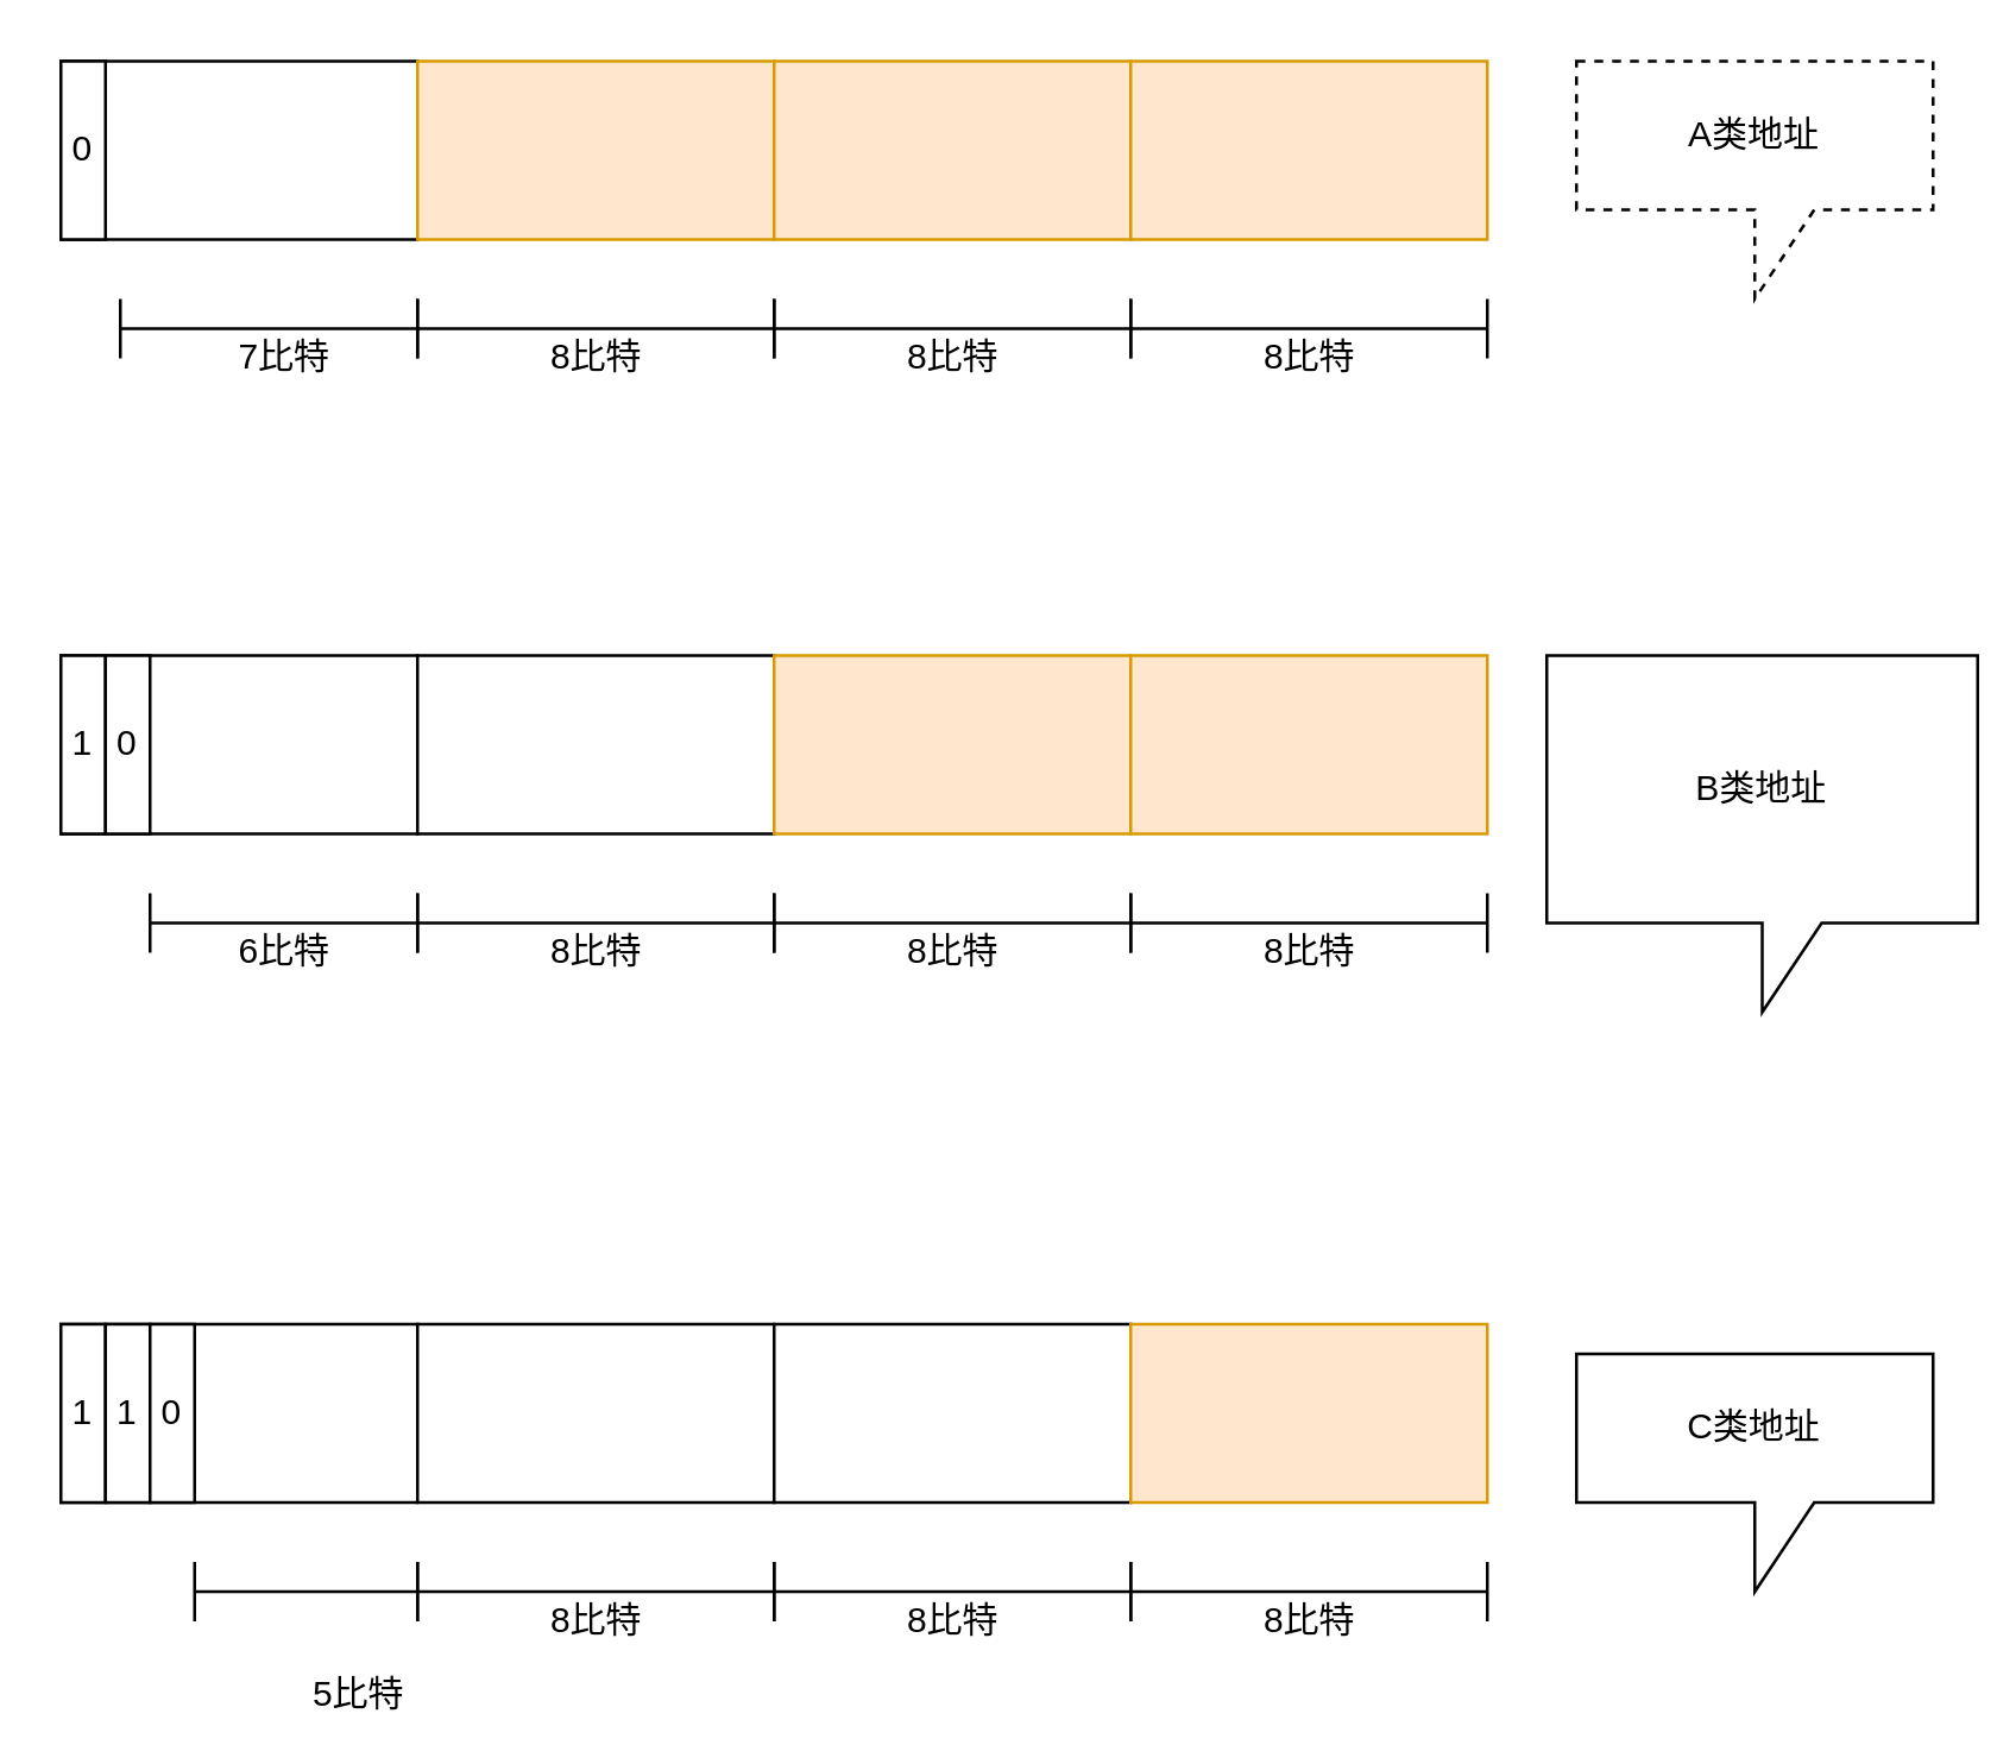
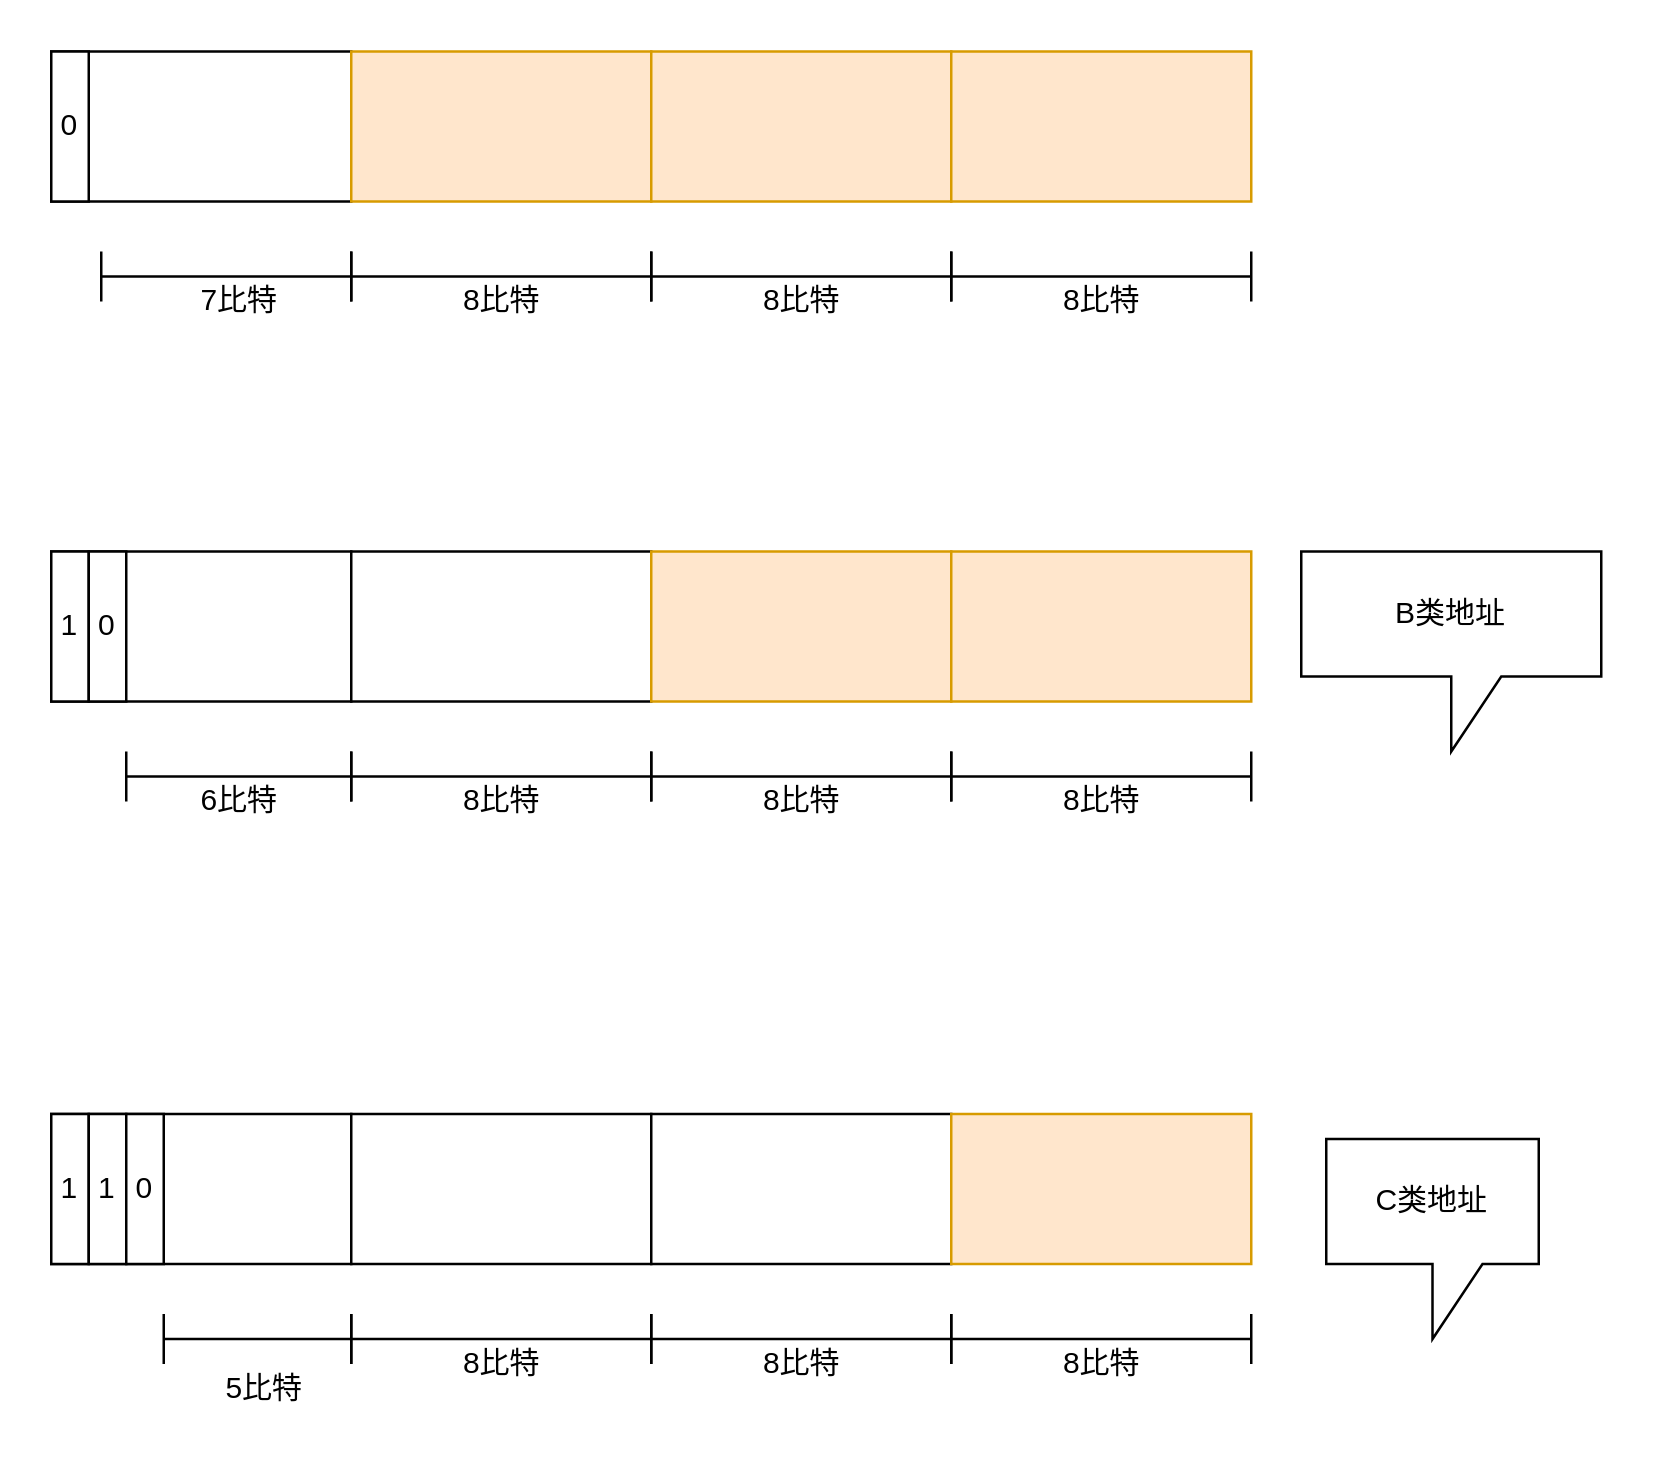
- <mxCell id="6" value="A类地址" style="shape=callout;whiteSpace=wrap;html=1;perimeter=calloutPerimeter;dashed=1;" vertex="1" parent="1"><mxGeometry x="530" y="20" width="120" height="80" as="geometry" /></mxCell>
- <mxCell id="30" value="B类地址" style="shape=callout;whiteSpace=wrap;html=1;perimeter=calloutPerimeter;" vertex="1" parent="1"><mxGeometry x="520" y="220" width="145" height="120" as="geometry" /></mxCell>
+ <mxCell id="30" value="B类地址" style="shape=callout;whiteSpace=wrap;html=1;perimeter=calloutPerimeter;" vertex="1" parent="1"><mxGeometry x="520" y="220" width="120" height="80" as="geometry" /></mxCell>
- <mxCell id="45" value="C类地址" style="shape=callout;whiteSpace=wrap;html=1;perimeter=calloutPerimeter;" vertex="1" parent="1"><mxGeometry x="530" y="455" width="120" height="80" as="geometry" /></mxCell>
+ <mxCell id="45" value="C类地址" style="shape=callout;whiteSpace=wrap;html=1;perimeter=calloutPerimeter;" vertex="1" parent="1"><mxGeometry x="530" y="455" width="85" height="80" as="geometry" /></mxCell>
- <mxCell id="44" value="5比特" style="text;html=1;resizable=0;autosize=1;align=center;verticalAlign=middle;points=[];fillColor=none;strokeColor=none;rounded=0;" vertex="1" parent="1"><mxGeometry x="95" y="560" width="50" height="20" as="geometry" /></mxCell>
+ <mxCell id="44" value="5比特" style="text;html=1;resizable=0;autosize=1;align=center;verticalAlign=middle;points=[];fillColor=none;strokeColor=none;rounded=0;" vertex="1" parent="1"><mxGeometry x="80" y="545" width="50" height="20" as="geometry" /></mxCell>
